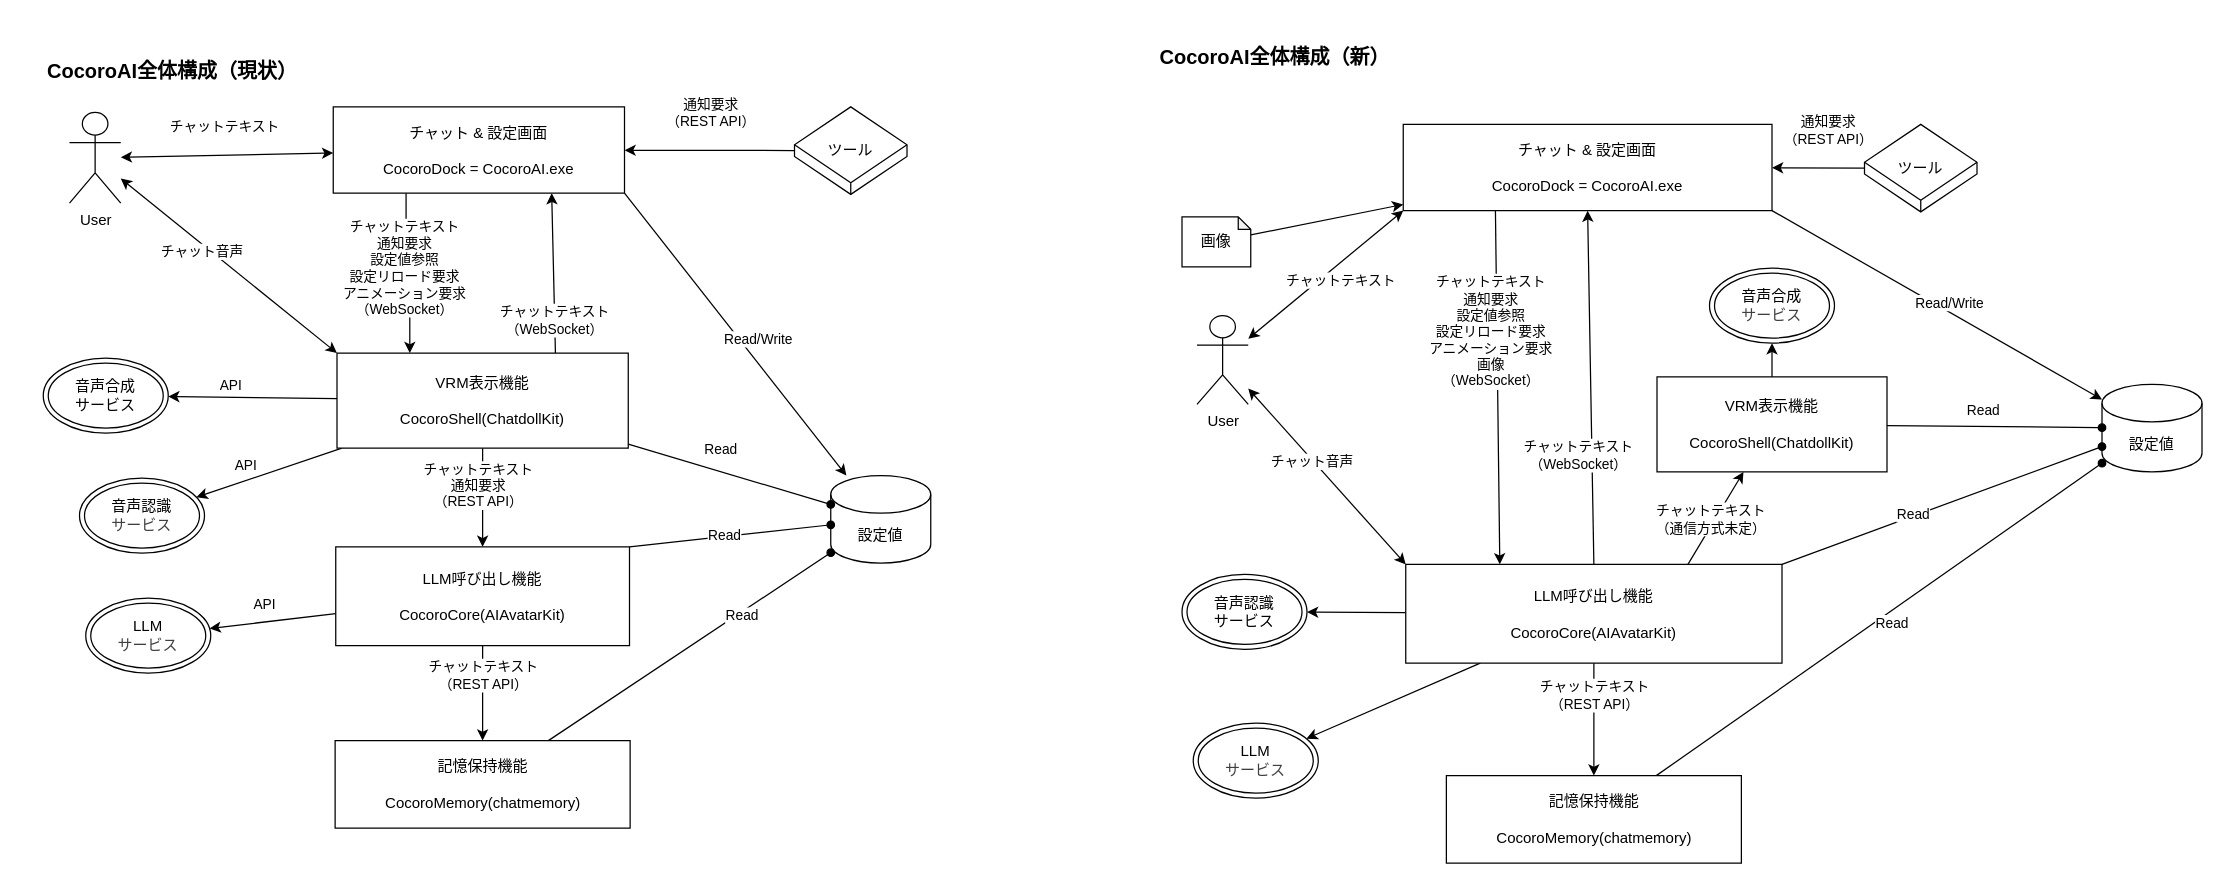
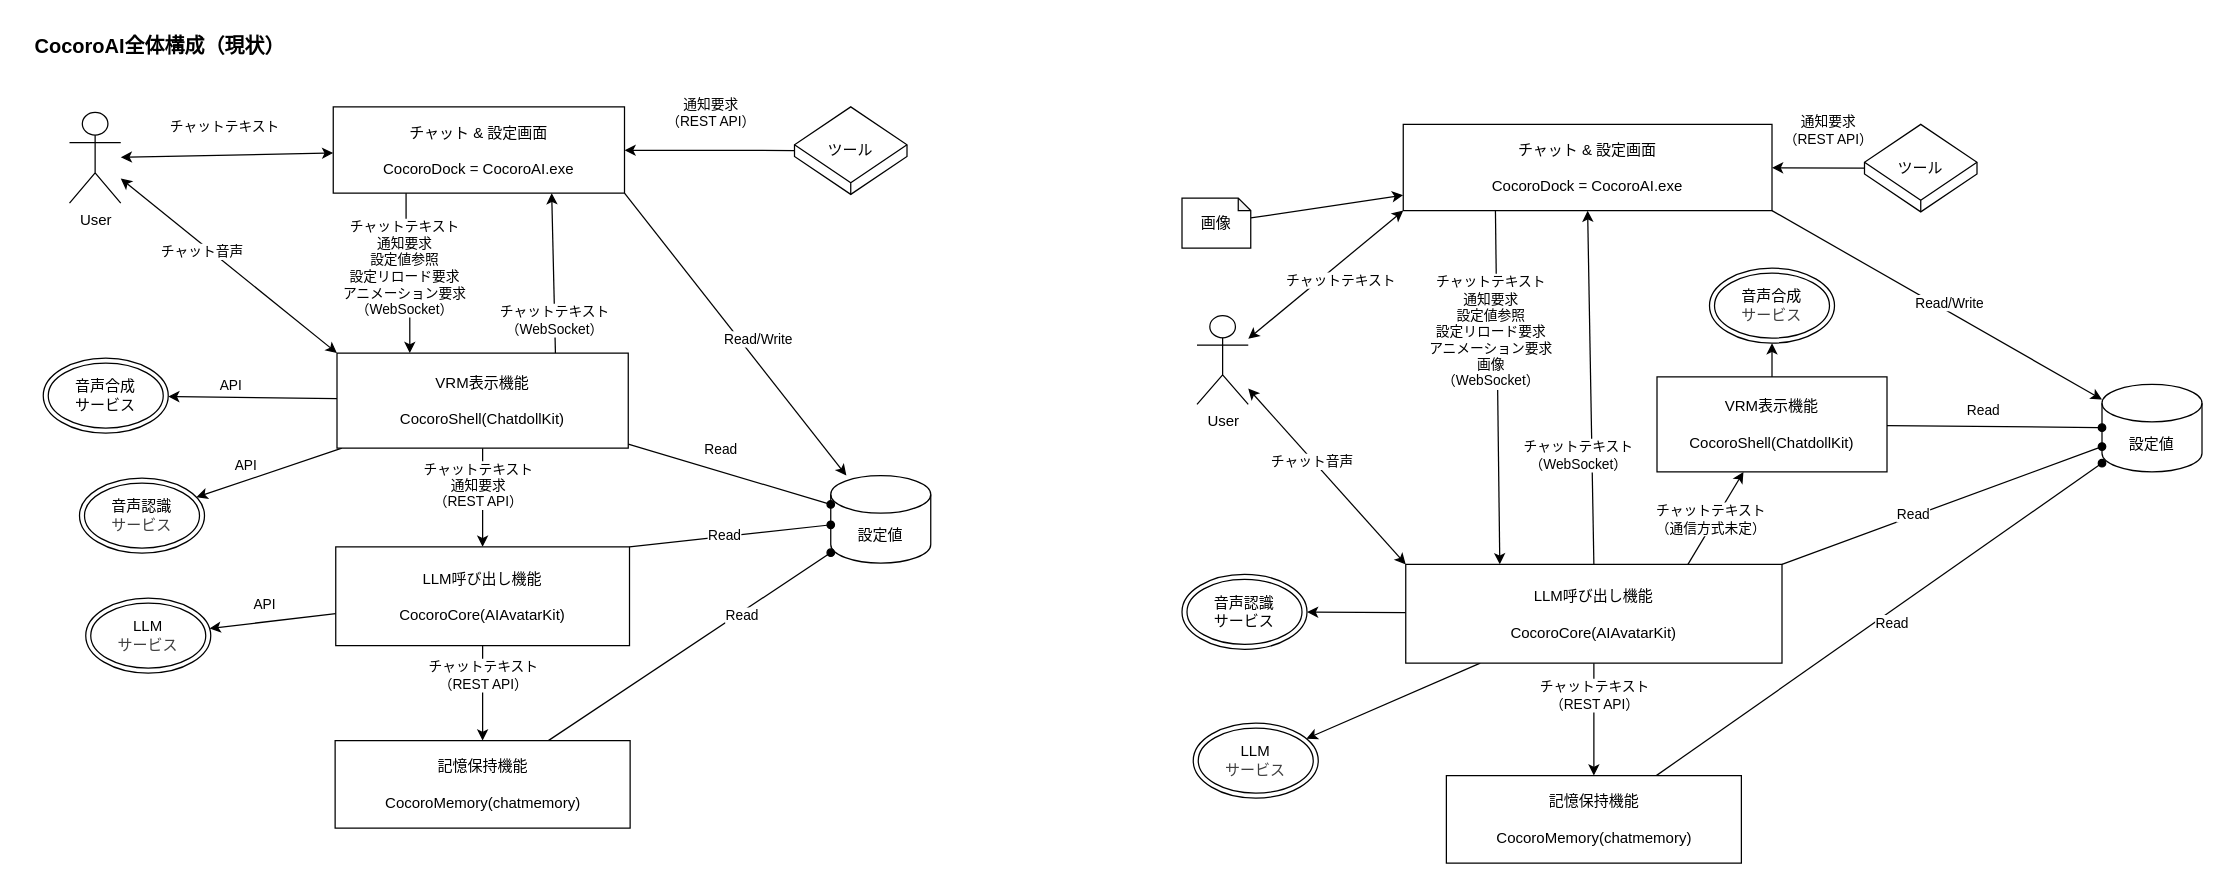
- <mxCell id="74" value="CocoroAI全体構成（新）" style="text;html=1;align=center;verticalAlign=middle;resizable=0;points=[];autosize=1;strokeColor=none;fillColor=none;fontStyle=1;fontSize=16;" parent="1" vertex="1"><mxGeometry x="920" y="29" width="197" height="31" as="geometry" /></mxCell>
- <mxCell id="38" value="CocoroAI全体構成（現状）" style="text;html=1;align=center;verticalAlign=middle;resizable=0;points=[];autosize=1;strokeColor=none;fillColor=none;fontStyle=1;fontSize=16;" parent="1" vertex="1"><mxGeometry x="30" y="40" width="213" height="31" as="geometry" /></mxCell>
+ <mxCell id="38" value="CocoroAI全体構成（現状）" style="text;html=1;align=center;verticalAlign=middle;resizable=0;points=[];autosize=1;strokeColor=none;fillColor=none;fontStyle=1;fontSize=16;" parent="1" vertex="1"><mxGeometry x="20" y="20" width="213" height="31" as="geometry" /></mxCell>
- <mxCell id="78" value="画像" style="shape=note;whiteSpace=wrap;html=1;backgroundOutline=1;darkOpacity=0.05;size=10;" vertex="1" parent="1"><mxGeometry x="945" y="173" width="55" height="40" as="geometry" /></mxCell>
+ <mxCell id="78" value="画像" style="shape=note;whiteSpace=wrap;html=1;backgroundOutline=1;darkOpacity=0.05;size=10;" vertex="1" parent="1"><mxGeometry x="945" y="158" width="55" height="40" as="geometry" /></mxCell>
